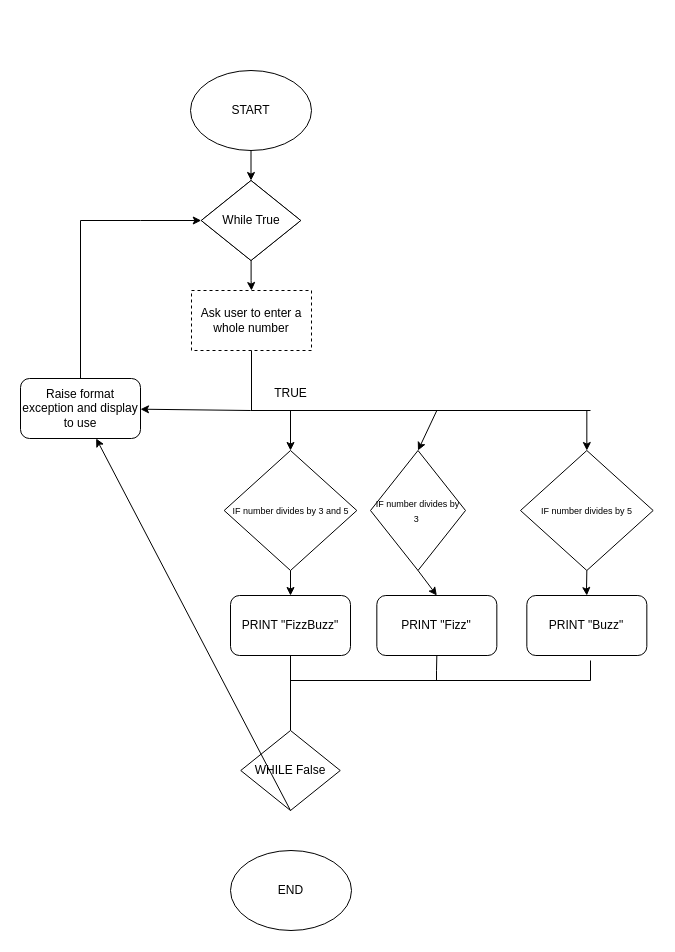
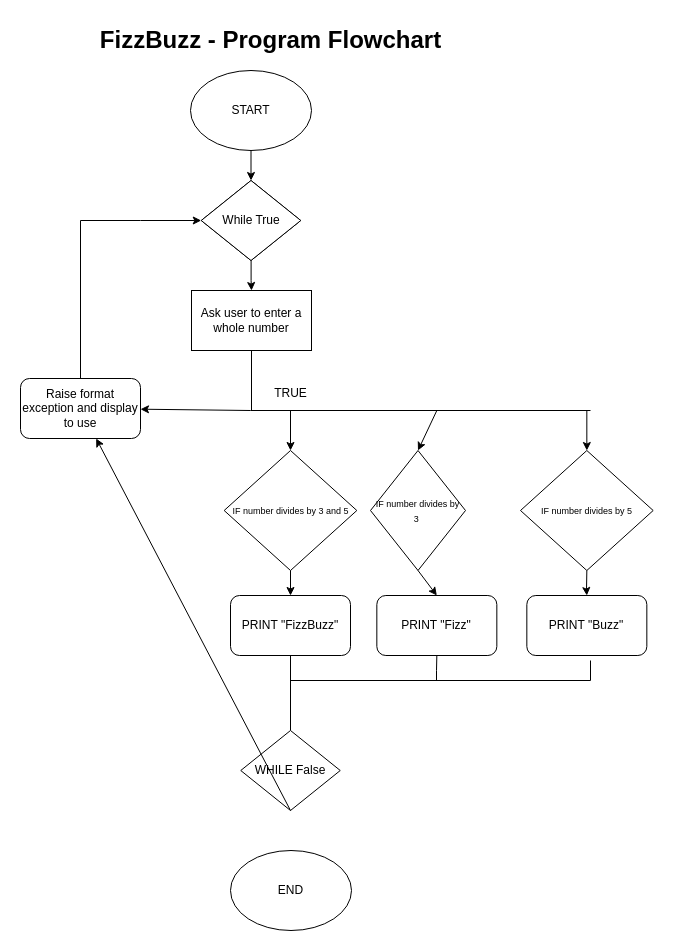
+ <mxCell id="2" value="FizzBuzz - Program Flowchart" style="text;html=1;align=center;verticalAlign=middle;resizable=0;points=[];autosize=1;strokeColor=none;fillColor=none;fontSize=24;fontStyle=1" vertex="1" parent="1"><mxGeometry x="90" y="20" width="360" height="40" as="geometry" /></mxCell>
- <mxCell id="7" value="Ask user to enter a whole number" style="whiteSpace=wrap;html=1;dashed=1;" vertex="1" parent="1"><mxGeometry x="191" y="290" width="120" height="60" as="geometry" /></mxCell>
+ <mxCell id="7" value="Ask user to enter a whole number" style="whiteSpace=wrap;html=1;" vertex="1" parent="1"><mxGeometry x="191" y="290" width="120" height="60" as="geometry" /></mxCell>
